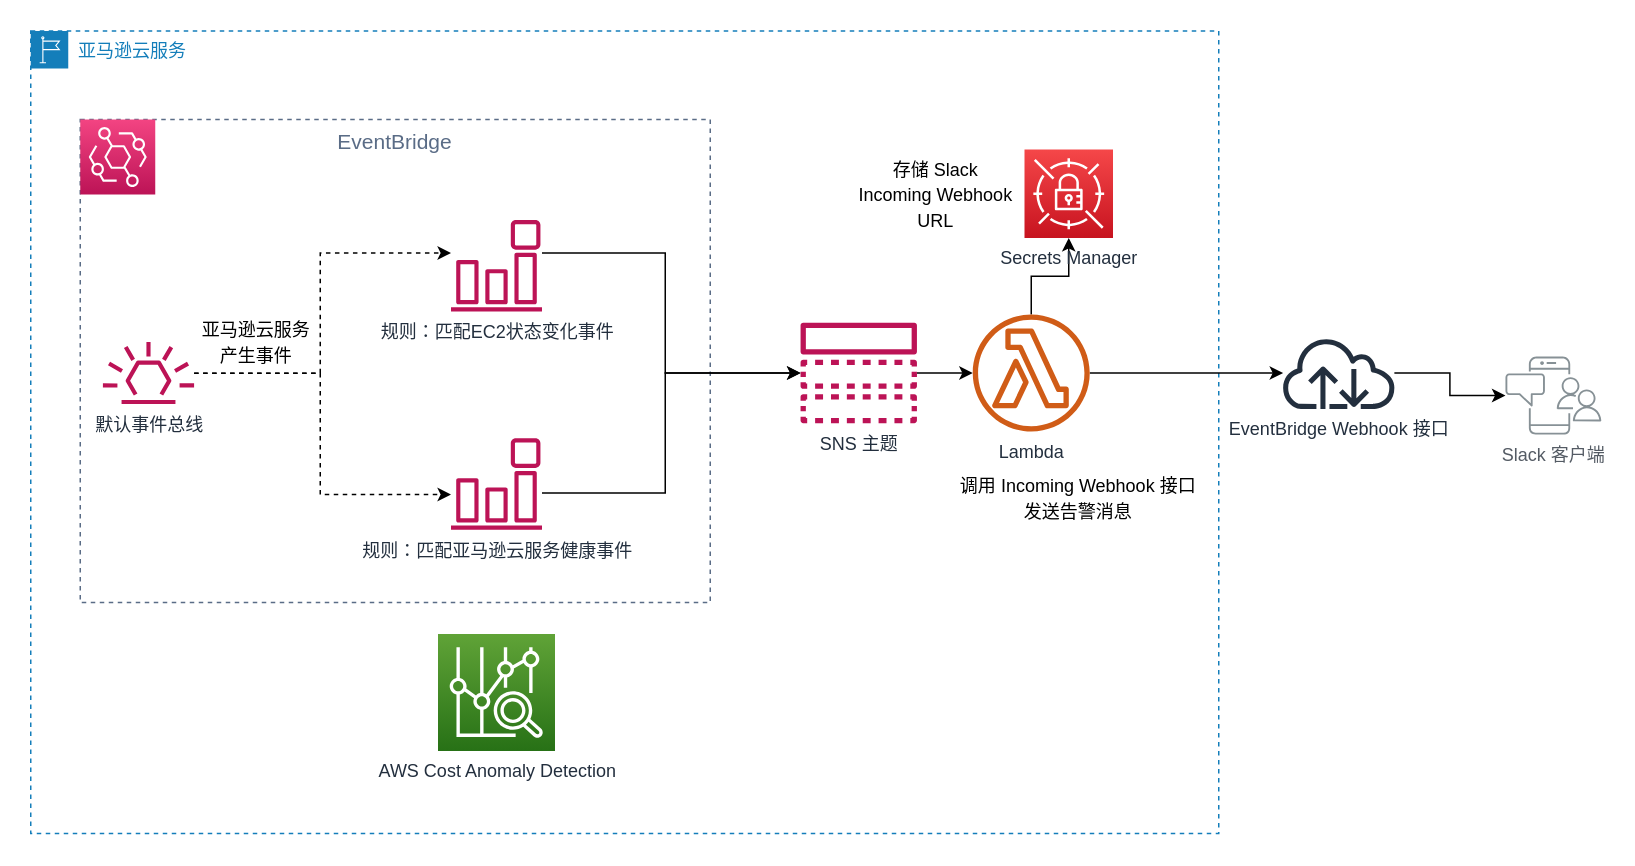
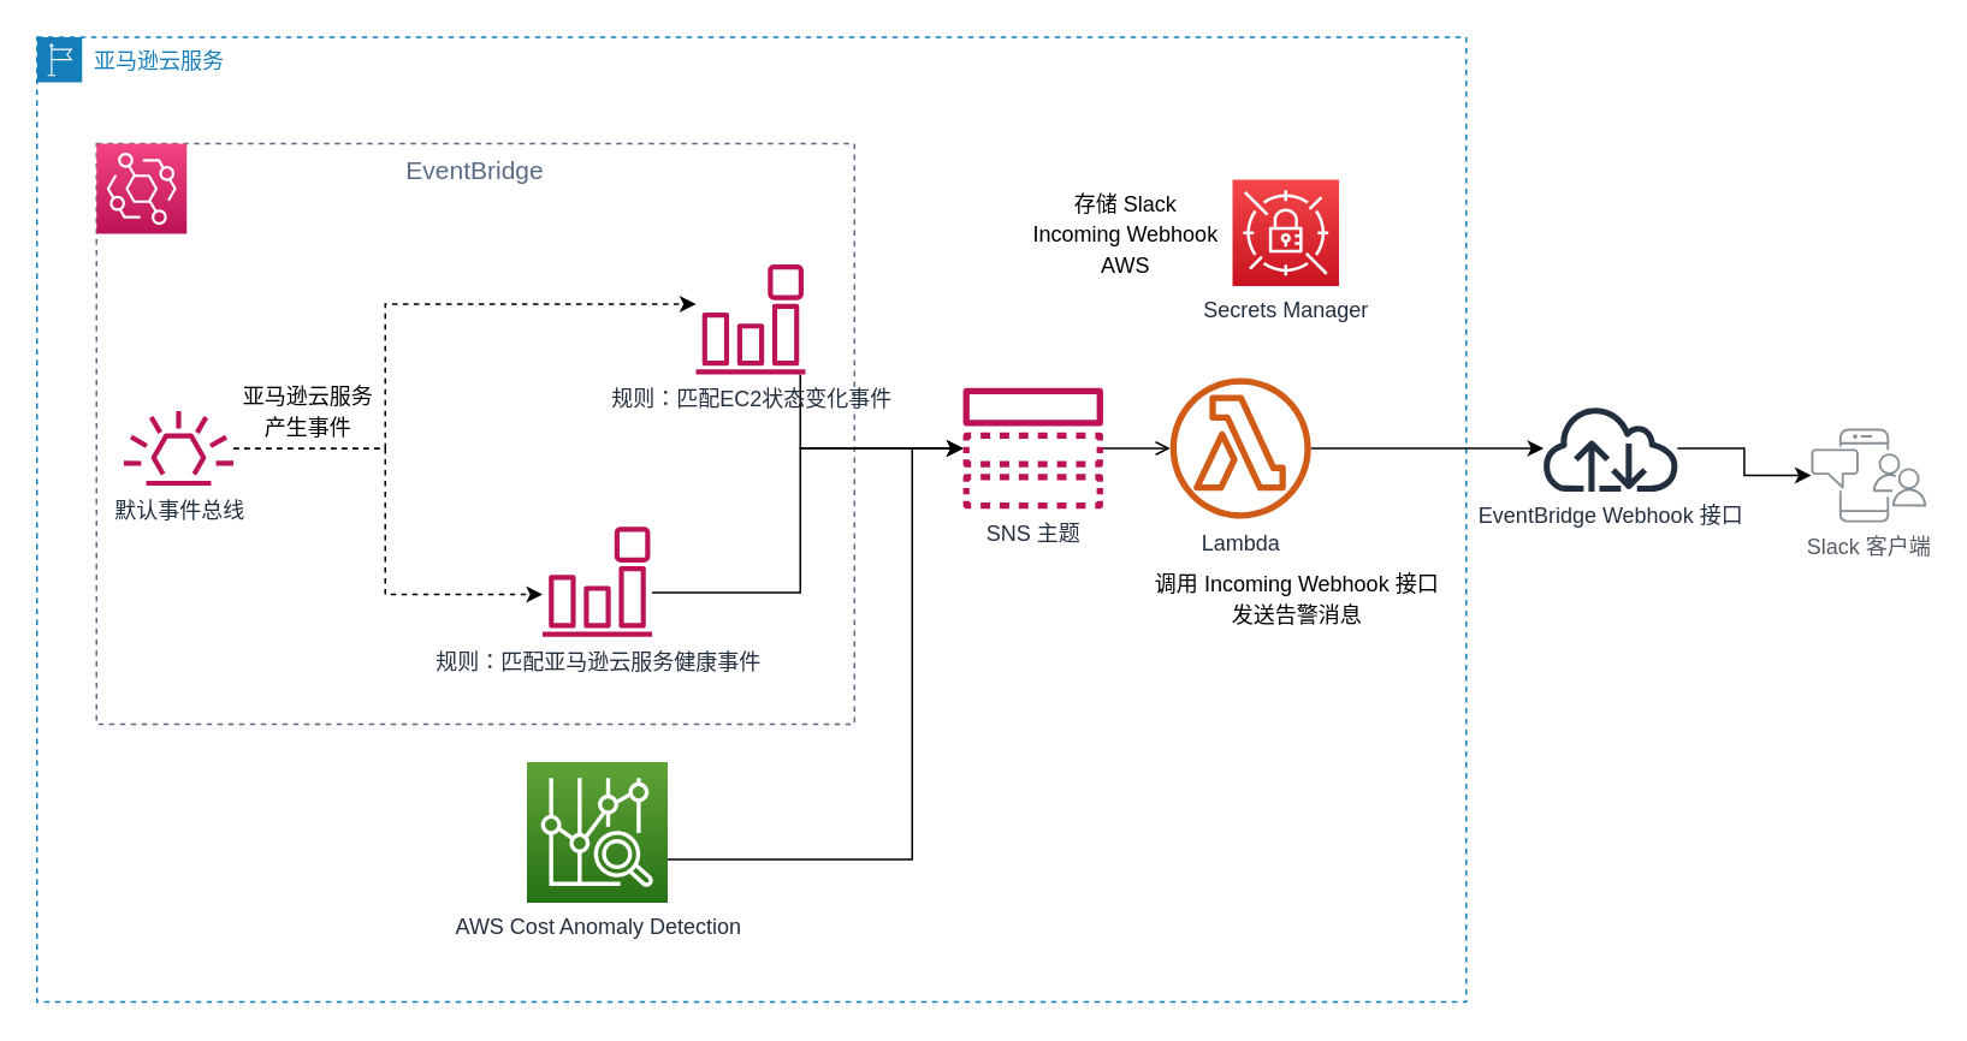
- <mxCell id="21" value="&lt;div&gt;&lt;font style=&quot;font-size: 12px&quot;&gt;存储 Slack&lt;/font&gt;&lt;/div&gt;&lt;div&gt;&lt;font style=&quot;font-size: 12px&quot;&gt;Incoming Webhook&lt;/font&gt;&lt;/div&gt;&lt;div&gt;&lt;font style=&quot;font-size: 12px&quot;&gt;URL&lt;br&gt;&lt;/font&gt;&lt;/div&gt;" style="text;html=1;align=center;verticalAlign=middle;resizable=0;points=[];autosize=1;fontSize=14;" parent="1" vertex="1"><mxGeometry x="563" y="97.5" width="120" height="62" as="geometry" /></mxCell>
+ <mxCell id="21" value="&lt;div&gt;&lt;font style=&quot;font-size: 12px&quot;&gt;存储 Slack&lt;/font&gt;&lt;/div&gt;&lt;div&gt;&lt;font style=&quot;font-size: 12px&quot;&gt;Incoming Webhook&lt;/font&gt;&lt;/div&gt;&lt;div&gt;&lt;font style=&quot;font-size: 12px&quot;&gt;AWS&lt;br&gt;&lt;/font&gt;&lt;/div&gt;" style="text;html=1;align=center;verticalAlign=middle;resizable=0;points=[];autosize=1;fontSize=14;" parent="1" vertex="1"><mxGeometry x="563" y="97.5" width="120" height="62" as="geometry" /></mxCell>
- <mxCell id="15" value="规则：匹配EC2状态变化事件" style="outlineConnect=0;fontColor=#232F3E;gradientColor=none;fillColor=#BC1356;strokeColor=none;dashed=0;verticalLabelPosition=bottom;verticalAlign=top;align=center;html=1;fontSize=12;fontStyle=0;aspect=fixed;pointerEvents=1;shape=mxgraph.aws4.event_event_based;" parent="1" vertex="1"><mxGeometry x="300" y="146" width="61" height="61" as="geometry" /></mxCell>
+ <mxCell id="15" value="规则：匹配EC2状态变化事件" style="outlineConnect=0;fontColor=#232F3E;gradientColor=none;fillColor=#BC1356;strokeColor=none;dashed=0;verticalLabelPosition=bottom;verticalAlign=top;align=center;html=1;fontSize=12;fontStyle=0;aspect=fixed;pointerEvents=1;shape=mxgraph.aws4.event_event_based;" parent="1" vertex="1"><mxGeometry x="385" y="146" width="61" height="61" as="geometry" /></mxCell>
- <mxCell id="10" style="edgeStyle=orthogonalEdgeStyle;rounded=0;orthogonalLoop=1;jettySize=auto;html=1;" parent="1" source="12" target="13" edge="1"><mxGeometry relative="1" as="geometry" /></mxCell>
- <mxCell id="8" style="edgeStyle=orthogonalEdgeStyle;rounded=0;orthogonalLoop=1;jettySize=auto;html=1;" parent="1" source="9" target="12" edge="1"><mxGeometry relative="1" as="geometry" /></mxCell>
+ <mxCell id="8" style="edgeStyle=orthogonalEdgeStyle;rounded=0;orthogonalLoop=1;jettySize=auto;html=1;endArrow=open;" parent="1" source="9" target="12" edge="1"><mxGeometry relative="1" as="geometry" /></mxCell>
+ <mxCell id="24" style="edgeStyle=orthogonalEdgeStyle;rounded=0;orthogonalLoop=1;jettySize=auto;html=1;" parent="1" source="25" target="9" edge="1"><mxGeometry relative="1" as="geometry"><Array as="points"><mxPoint x="505" y="476" /><mxPoint x="505" y="248" /></Array></mxGeometry></mxCell>
